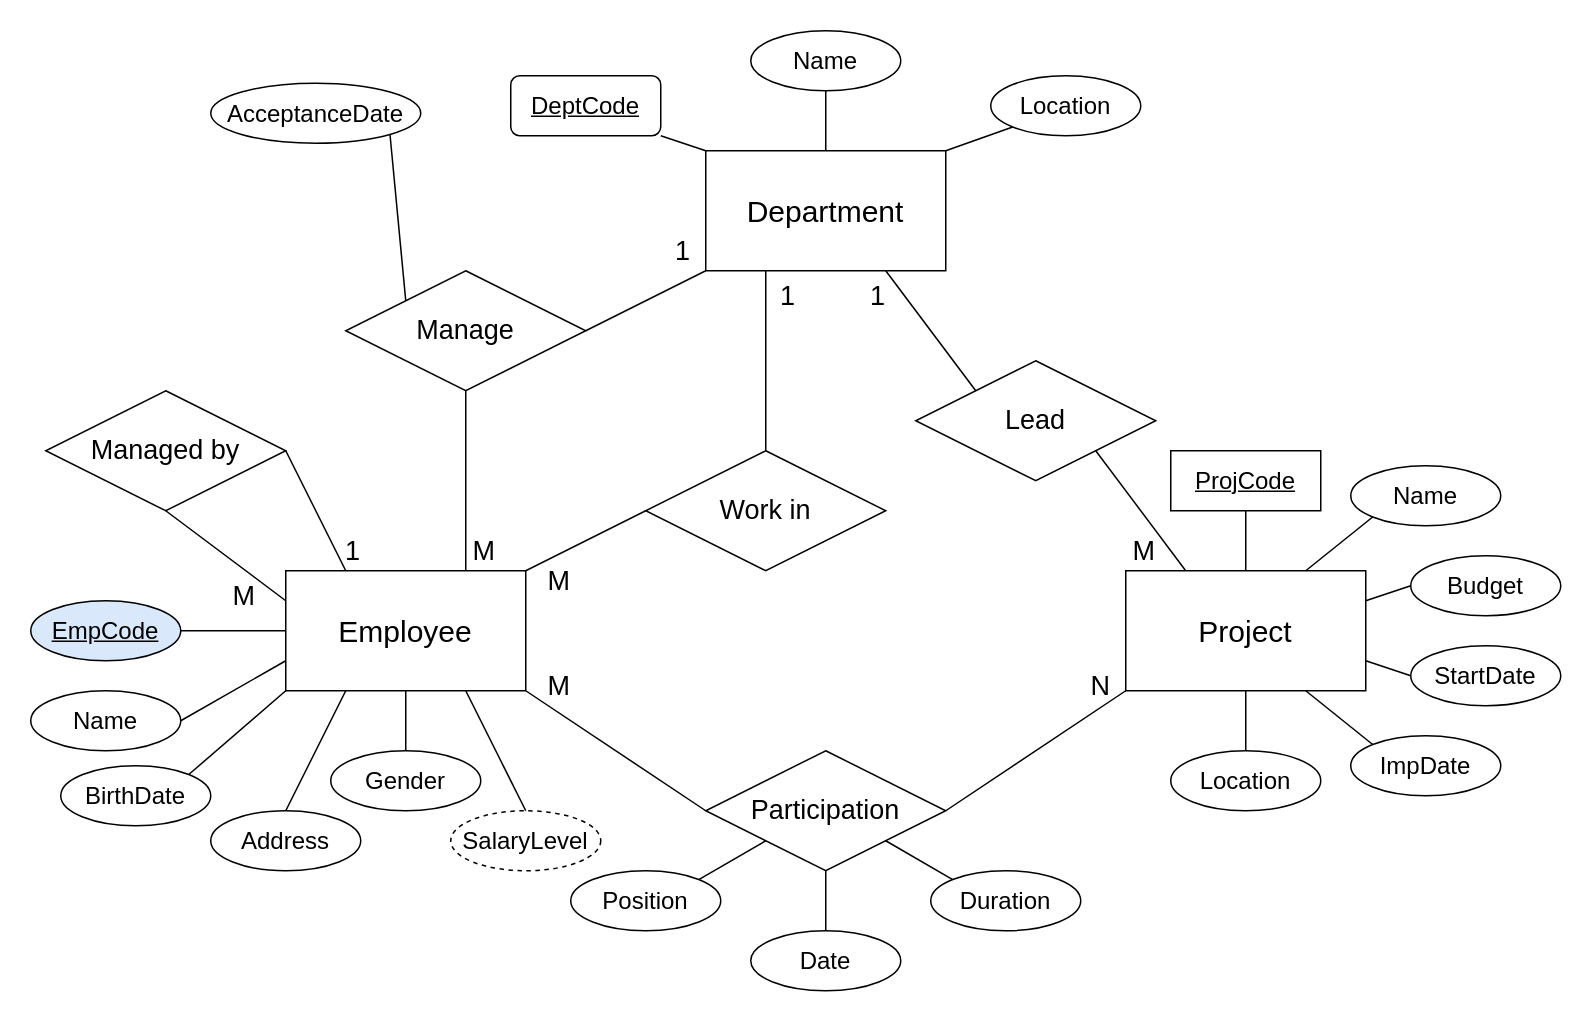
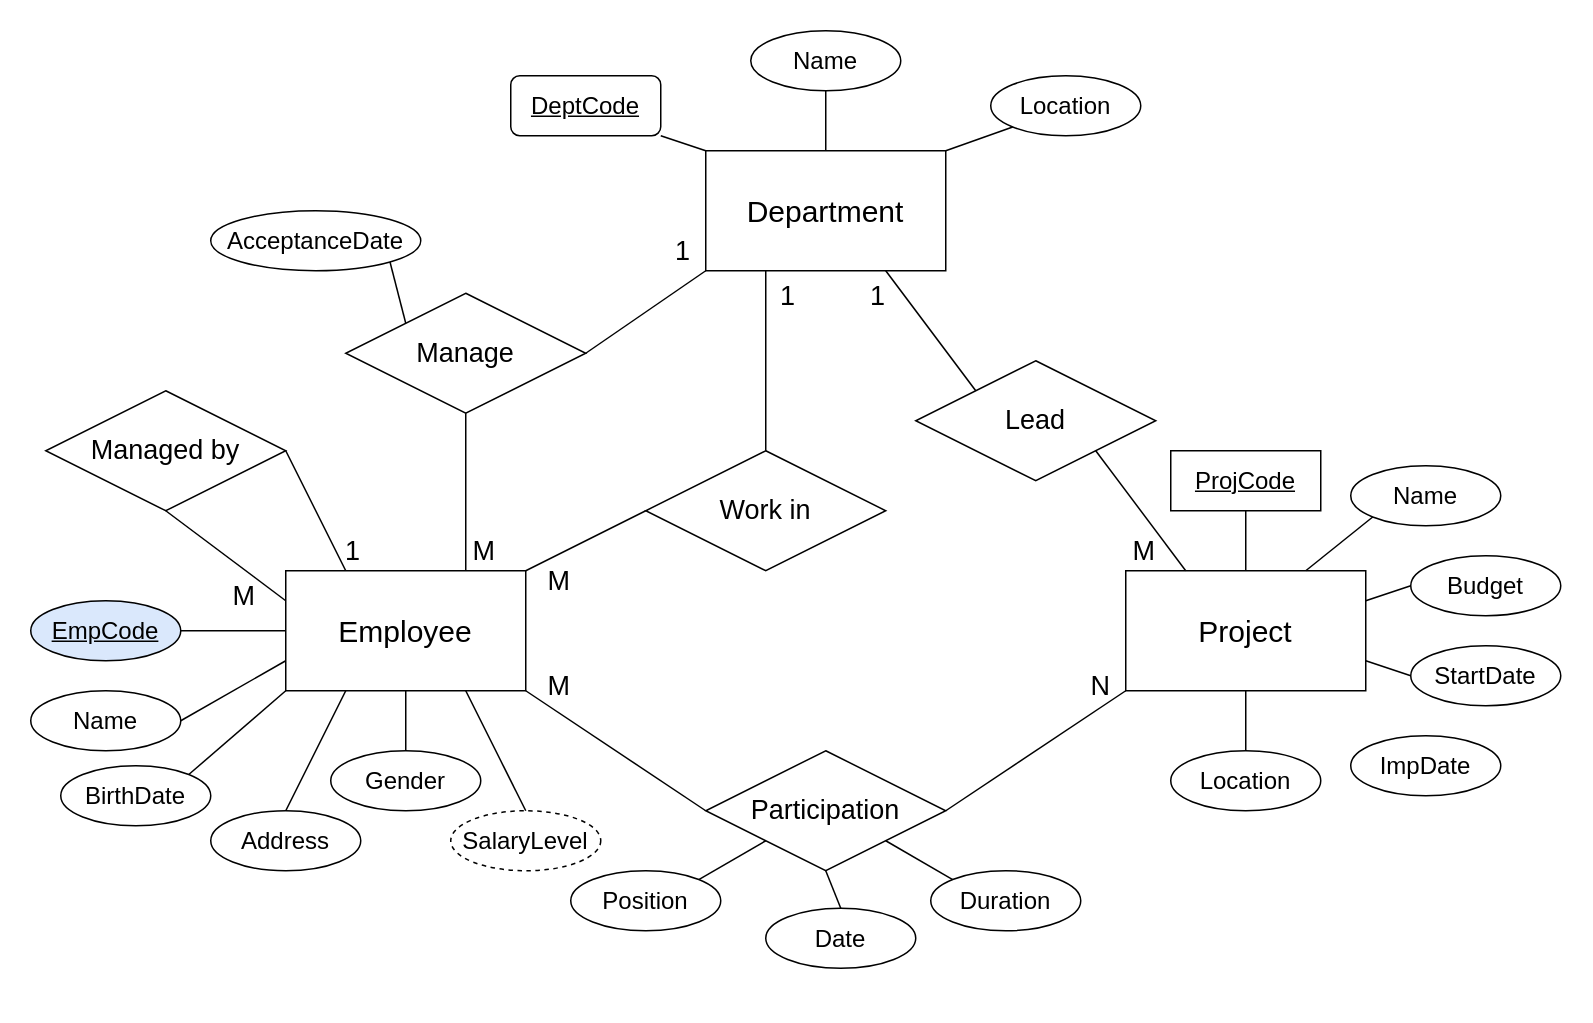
- <mxCell id="36" value="AcceptanceDate" style="ellipse;whiteSpace=wrap;html=1;align=center;fontSize=16;" vertex="1" parent="1"><mxGeometry x="140" y="55" width="140" height="40" as="geometry" /></mxCell>
+ <mxCell id="36" value="AcceptanceDate" style="ellipse;whiteSpace=wrap;html=1;align=center;fontSize=16;" vertex="1" parent="1"><mxGeometry x="140" y="140" width="140" height="40" as="geometry" /></mxCell>
- <mxCell id="31" value="Manage" style="shape=rhombus;perimeter=rhombusPerimeter;whiteSpace=wrap;html=1;align=center;fontSize=18;" vertex="1" parent="1"><mxGeometry x="230" y="180" width="160" height="80" as="geometry" /></mxCell>
+ <mxCell id="31" value="Manage" style="shape=rhombus;perimeter=rhombusPerimeter;whiteSpace=wrap;html=1;align=center;fontSize=18;" vertex="1" parent="1"><mxGeometry x="230" y="195" width="160" height="80" as="geometry" /></mxCell>
- <mxCell id="54" value="" style="endArrow=none;html=1;rounded=0;fontSize=16;exitX=0.75;exitY=1;exitDx=0;exitDy=0;entryX=0;entryY=0;entryDx=0;entryDy=0;" edge="1" parent="1" source="4" target="48"><mxGeometry relative="1" as="geometry"><mxPoint x="630" y="310" as="sourcePoint" /><mxPoint x="790" y="310" as="targetPoint" /></mxGeometry></mxCell>
- <mxCell id="26" value="Date" style="ellipse;whiteSpace=wrap;html=1;align=center;fontSize=16;" vertex="1" parent="1"><mxGeometry x="500" y="620" width="100" height="40" as="geometry" /></mxCell>
+ <mxCell id="26" value="Date" style="ellipse;whiteSpace=wrap;html=1;align=center;fontSize=16;" vertex="1" parent="1"><mxGeometry x="510" y="605" width="100" height="40" as="geometry" /></mxCell>
